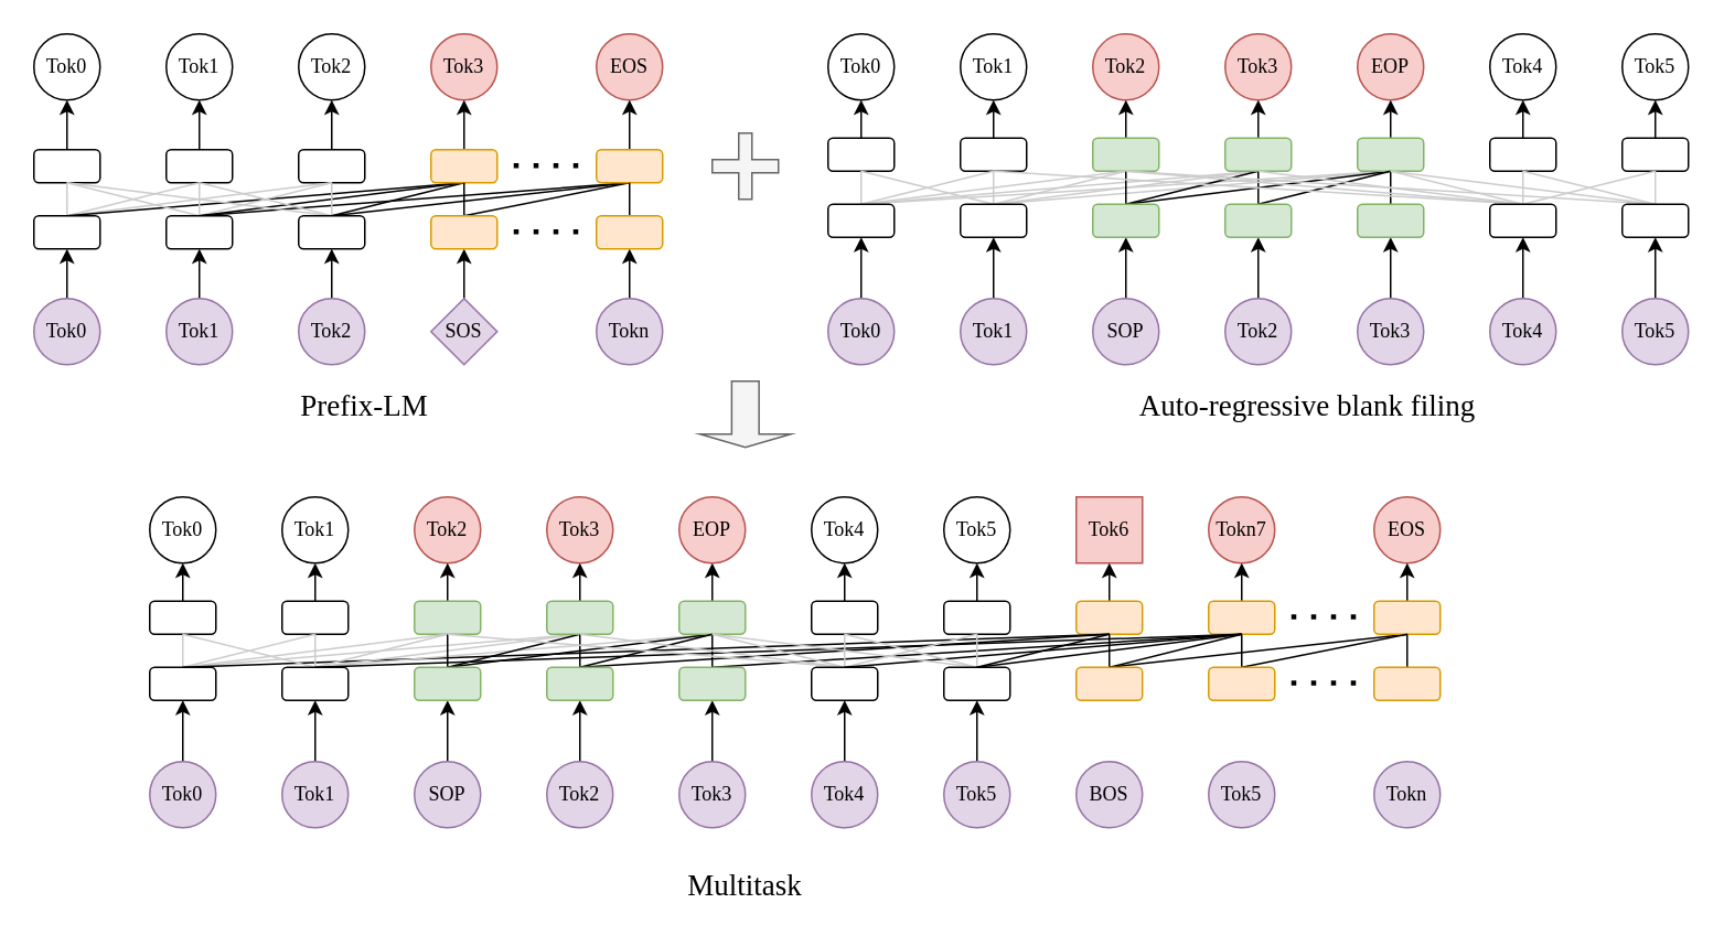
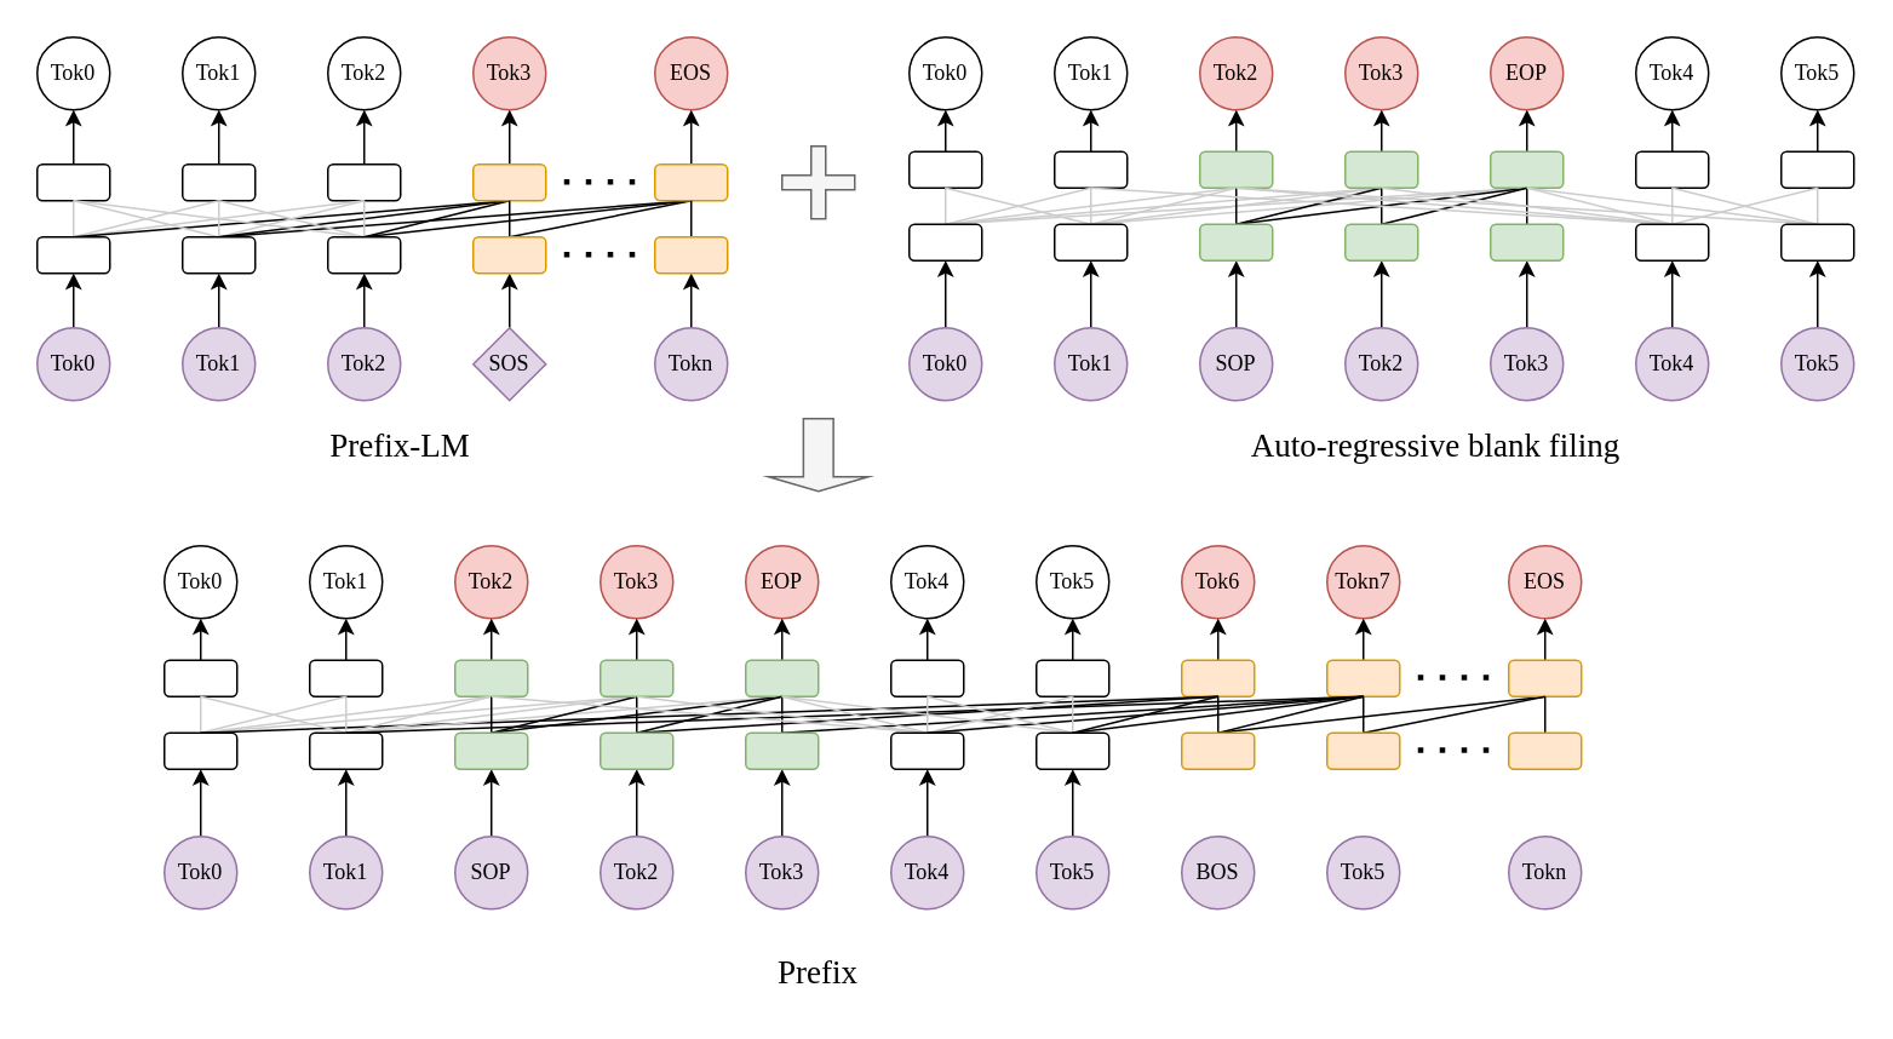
- <mxCell id="123" value="&lt;font face=&quot;Times New Roman&quot;&gt;Tok6&lt;/font&gt;" style="whiteSpace=wrap;html=1;aspect=fixed;fillColor=#f8cecc;strokeColor=#b85450;rounded=0;" vertex="1" parent="1"><mxGeometry x="650" y="300" width="40" height="40" as="geometry" /></mxCell>
+ <mxCell id="123" value="&lt;font face=&quot;Times New Roman&quot;&gt;Tok6&lt;/font&gt;" style="ellipse;whiteSpace=wrap;html=1;aspect=fixed;fillColor=#f8cecc;strokeColor=#b85450;" vertex="1" parent="1"><mxGeometry x="650" y="300" width="40" height="40" as="geometry" /></mxCell>
- <mxCell id="218" value="&lt;font style=&quot;font-size: 18px;&quot; face=&quot;Times New Roman&quot;&gt;Multitask&lt;/font&gt;" style="text;html=1;strokeColor=none;fillColor=none;align=center;verticalAlign=middle;whiteSpace=wrap;rounded=0;" vertex="1" parent="1"><mxGeometry x="365" y="520" width="170" height="30" as="geometry" /></mxCell>
+ <mxCell id="218" value="&lt;font style=&quot;font-size: 18px;&quot; face=&quot;Times New Roman&quot;&gt;Prefix&lt;/font&gt;" style="text;html=1;strokeColor=none;fillColor=none;align=center;verticalAlign=middle;whiteSpace=wrap;rounded=0;" vertex="1" parent="1"><mxGeometry x="365" y="520" width="170" height="30" as="geometry" /></mxCell>
